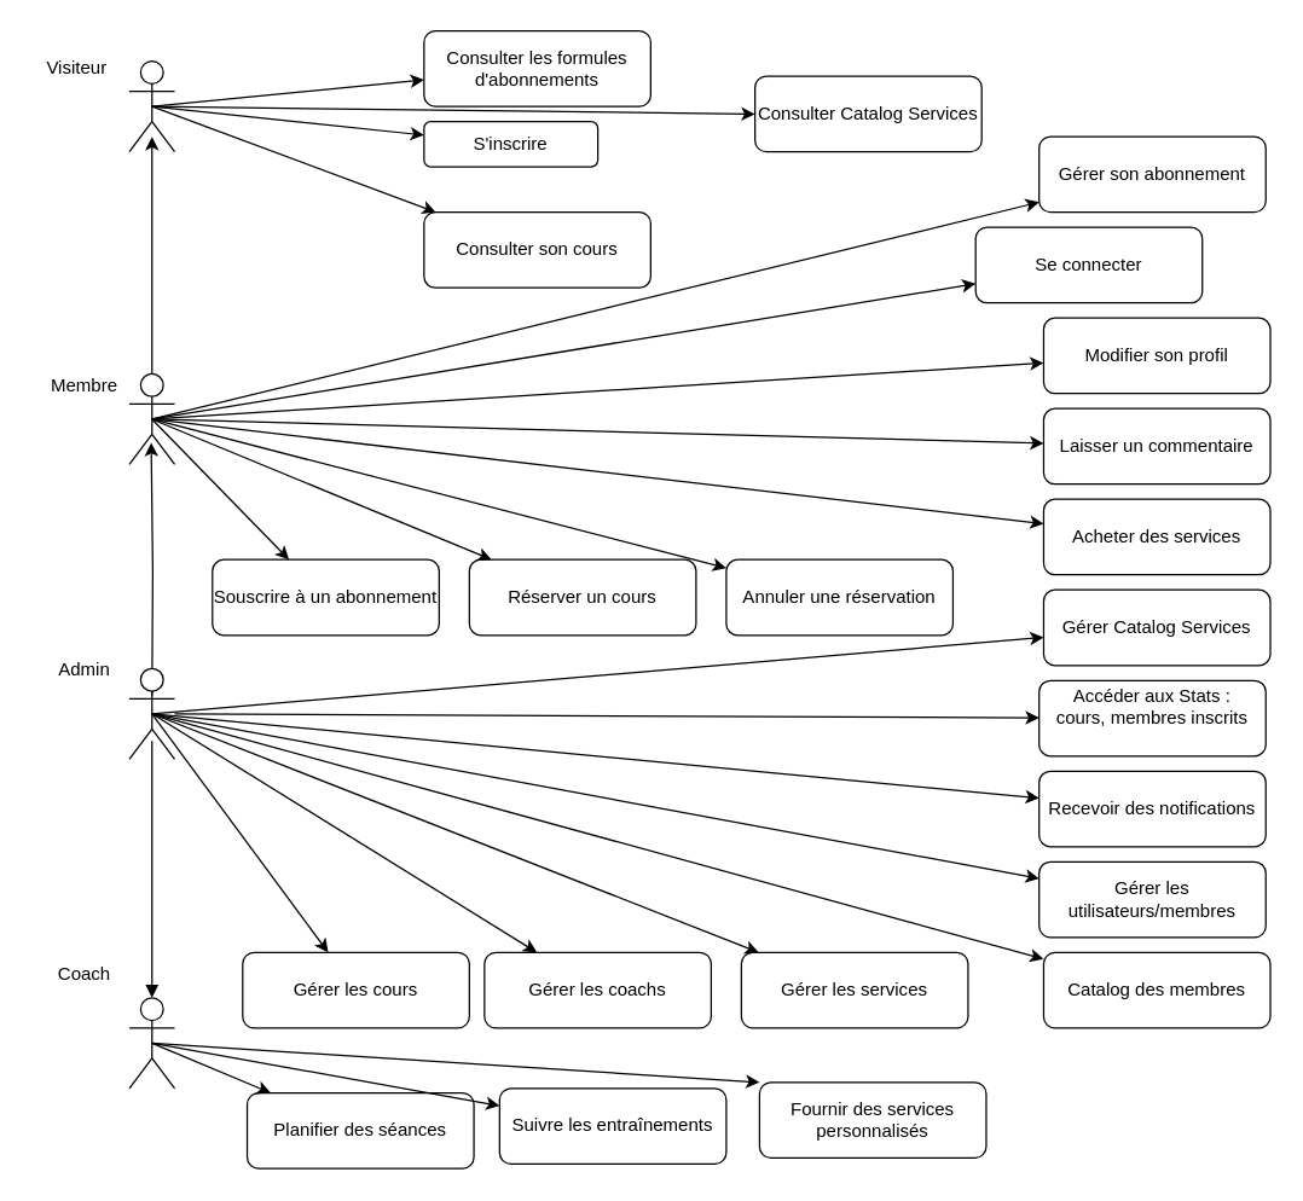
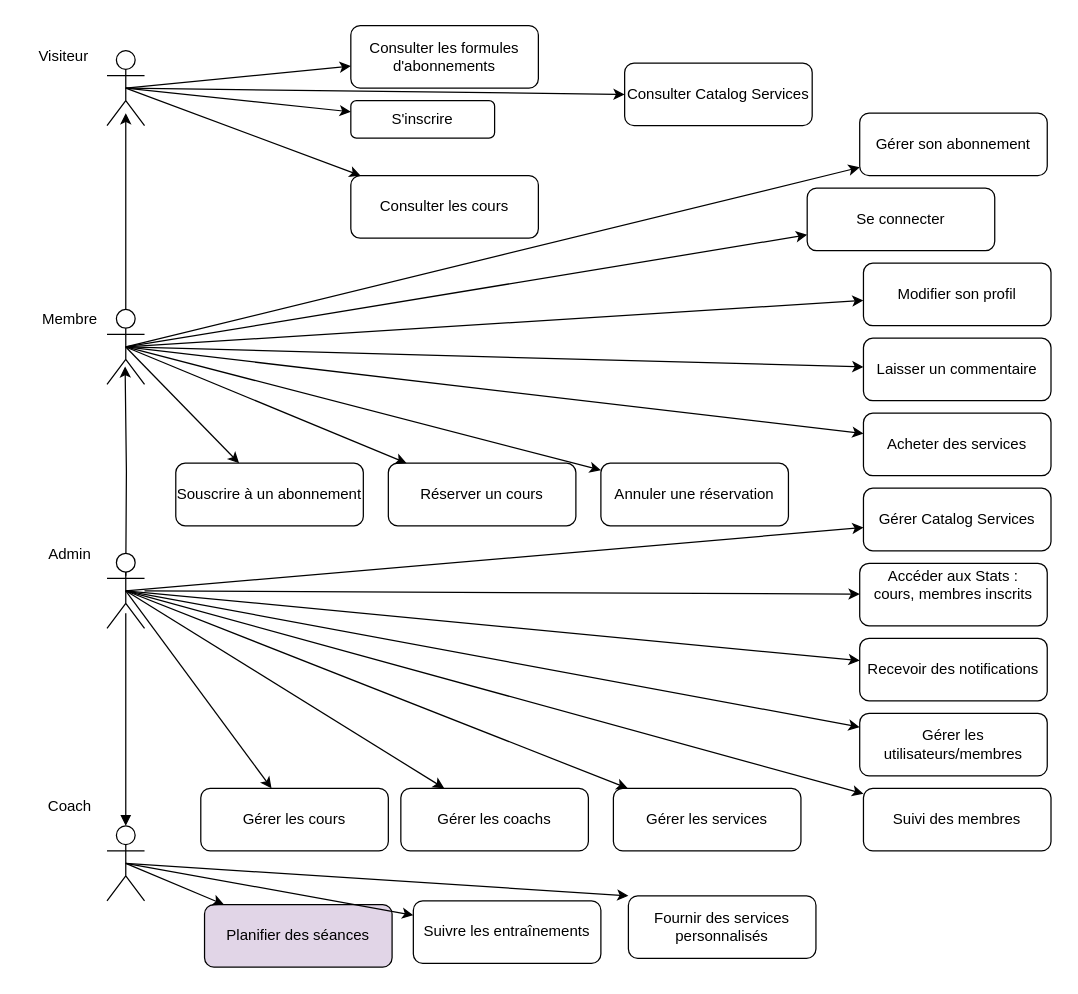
- <mxCell id="5" value="Consulter son cours" style="rounded=1;whiteSpace=wrap" vertex="1" parent="1"><mxGeometry x="280" y="140" width="150" height="50" as="geometry" /></mxCell>
+ <mxCell id="5" value="Consulter les cours" style="rounded=1;whiteSpace=wrap" vertex="1" parent="1"><mxGeometry x="280" y="140" width="150" height="50" as="geometry" /></mxCell>
- <mxCell id="15" value="Catalog des membres" style="rounded=1;whiteSpace=wrap" vertex="1" parent="1"><mxGeometry x="690" y="630" width="150" height="50" as="geometry" /></mxCell>
+ <mxCell id="15" value="Suivi des membres" style="rounded=1;whiteSpace=wrap" vertex="1" parent="1"><mxGeometry x="690" y="630" width="150" height="50" as="geometry" /></mxCell>
- <mxCell id="23" value="Planifier des séances" style="rounded=1;whiteSpace=wrap" vertex="1" parent="1"><mxGeometry x="163" y="723" width="150" height="50" as="geometry" /></mxCell>
+ <mxCell id="23" value="Planifier des séances" style="rounded=1;whiteSpace=wrap;fillColor=#e1d5e7;" vertex="1" parent="1"><mxGeometry x="163" y="723" width="150" height="50" as="geometry" /></mxCell>
